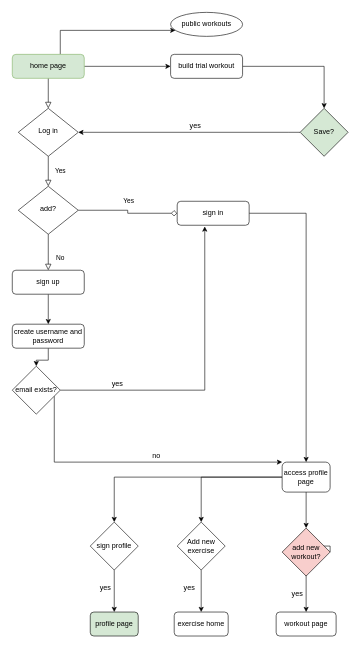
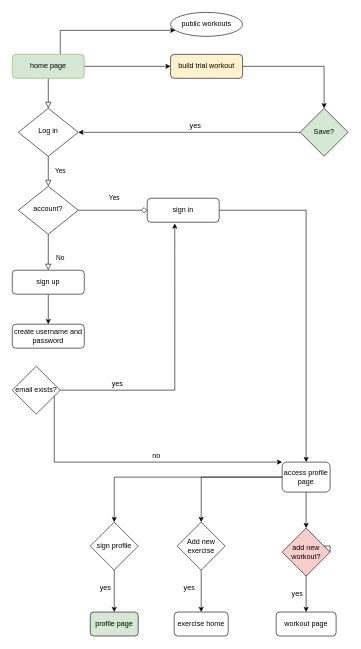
- <mxCell id="9" value="build trial workout" style="rounded=1;whiteSpace=wrap;html=1;fontSize=12;glass=0;strokeWidth=1;shadow=0;" parent="1" vertex="1"><mxGeometry x="284" y="90" width="120" height="40" as="geometry" /></mxCell>
+ <mxCell id="9" value="build trial workout" style="rounded=1;whiteSpace=wrap;html=1;fontSize=12;glass=0;strokeWidth=1;shadow=0;fillColor=#fff2cc;" parent="1" vertex="1"><mxGeometry x="284" y="90" width="120" height="40" as="geometry" /></mxCell>
- <mxCell id="12" value="add?" style="rhombus;whiteSpace=wrap;html=1;shadow=0;fontFamily=Helvetica;fontSize=12;align=center;strokeWidth=1;spacing=6;spacingTop=-4;" parent="1" vertex="1"><mxGeometry x="30" y="310" width="100" height="80" as="geometry" /></mxCell>
+ <mxCell id="12" value="account?" style="rhombus;whiteSpace=wrap;html=1;shadow=0;fontFamily=Helvetica;fontSize=12;align=center;strokeWidth=1;spacing=6;spacingTop=-4;" parent="1" vertex="1"><mxGeometry x="30" y="310" width="100" height="80" as="geometry" /></mxCell>
- <mxCell id="16" value="sign in" style="rounded=1;whiteSpace=wrap;html=1;fontSize=12;glass=0;strokeWidth=1;shadow=0;" parent="1" vertex="1"><mxGeometry x="295" y="335" width="120" height="40" as="geometry" /></mxCell>
+ <mxCell id="16" value="sign in" style="rounded=1;whiteSpace=wrap;html=1;fontSize=12;glass=0;strokeWidth=1;shadow=0;" parent="1" vertex="1"><mxGeometry x="245" y="330" width="120" height="40" as="geometry" /></mxCell>
- <mxCell id="24" style="edgeStyle=orthogonalEdgeStyle;rounded=0;orthogonalLoop=1;jettySize=auto;html=1;" edge="1" parent="1" source="25" target="28"><mxGeometry relative="1" as="geometry" /></mxCell>
